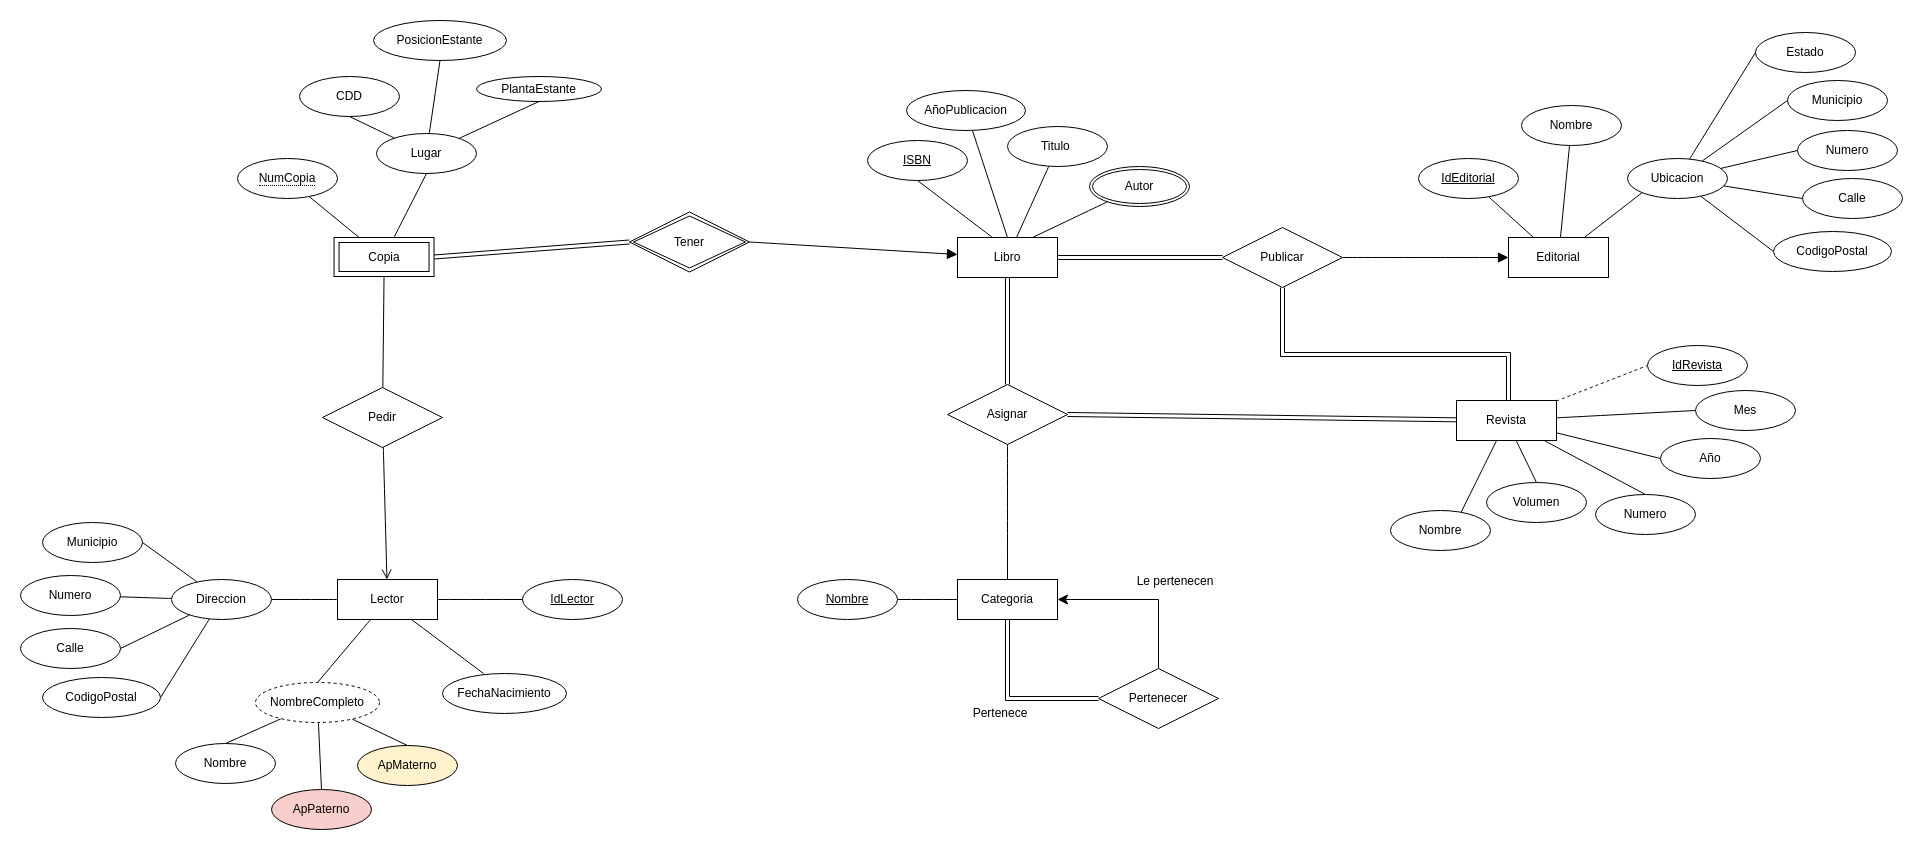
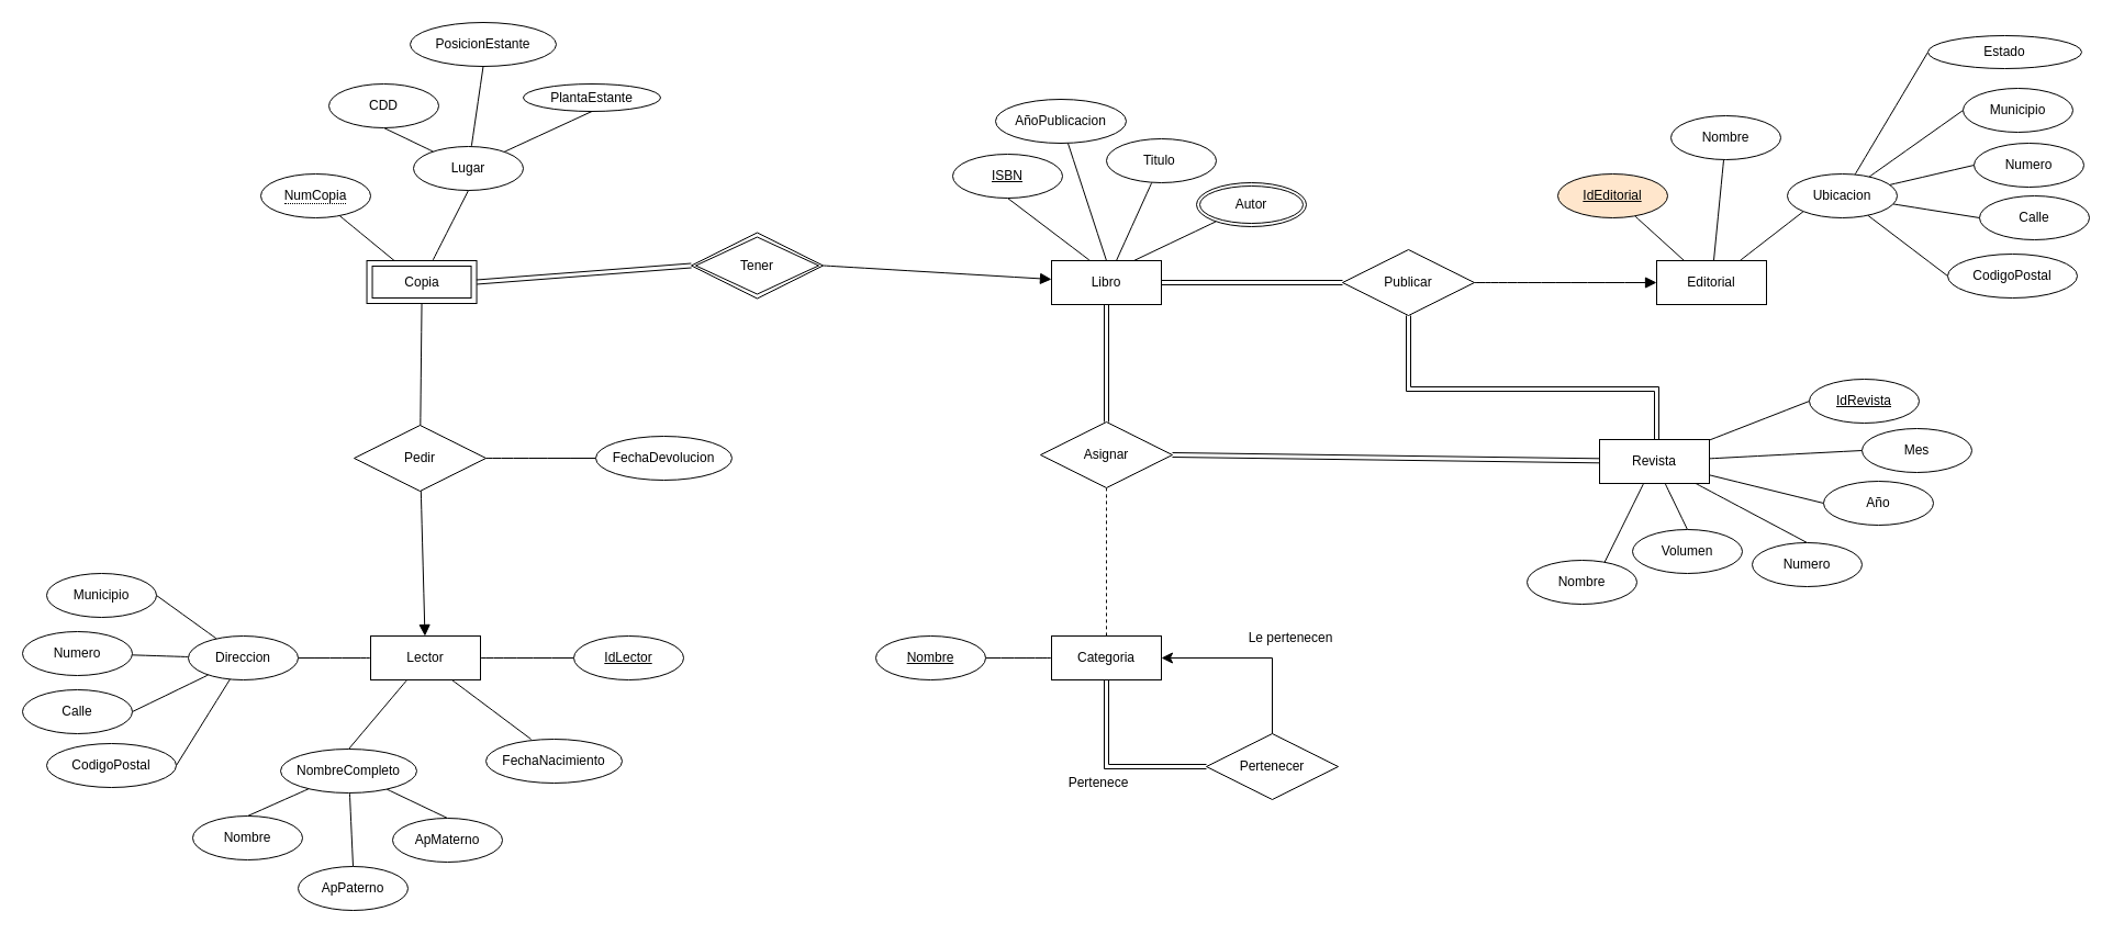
- <mxCell id="34" value="Estado" style="ellipse;whiteSpace=wrap;html=1;align=center;" vertex="1" parent="1"><mxGeometry x="1755" y="32" width="100" height="40" as="geometry" /></mxCell>
+ <mxCell id="34" value="Estado" style="ellipse;whiteSpace=wrap;html=1;align=center;" vertex="1" parent="1"><mxGeometry x="1755" y="32" width="140" height="30" as="geometry" /></mxCell>
- <mxCell id="25" value="IdEditorial" style="ellipse;whiteSpace=wrap;html=1;align=center;fontStyle=4" vertex="1" parent="1"><mxGeometry x="1418" y="158" width="100" height="40" as="geometry" /></mxCell>
+ <mxCell id="25" value="IdEditorial" style="ellipse;whiteSpace=wrap;html=1;align=center;fontStyle=4;fillColor=#ffe6cc;" vertex="1" parent="1"><mxGeometry x="1418" y="158" width="100" height="40" as="geometry" /></mxCell>
- <mxCell id="89" style="edgeStyle=none;curved=1;rounded=0;orthogonalLoop=1;jettySize=auto;html=1;entryX=0;entryY=0.5;entryDx=0;entryDy=0;fontSize=12;startSize=8;endSize=8;endArrow=none;endFill=0;dashed=1;" edge="1" parent="1" source="92" target="98"><mxGeometry relative="1" as="geometry" /></mxCell>
+ <mxCell id="89" style="edgeStyle=none;curved=1;rounded=0;orthogonalLoop=1;jettySize=auto;html=1;entryX=0;entryY=0.5;entryDx=0;entryDy=0;fontSize=12;startSize=8;endSize=8;endArrow=none;endFill=0;" edge="1" parent="1" source="92" target="98"><mxGeometry relative="1" as="geometry" /></mxCell>
+ <mxCell id="73" style="edgeStyle=none;curved=1;rounded=0;orthogonalLoop=1;jettySize=auto;html=1;entryX=0;entryY=0.5;entryDx=0;entryDy=0;fontSize=12;startSize=8;endSize=8;endArrow=none;endFill=0;" edge="1" parent="1" source="74" target="75"><mxGeometry relative="1" as="geometry" /></mxCell>
+ <mxCell id="75" value="FechaDevolucion" style="ellipse;whiteSpace=wrap;html=1;align=center;" vertex="1" parent="1"><mxGeometry x="542" y="397" width="124" height="40" as="geometry" /></mxCell>
- <mxCell id="76" style="edgeStyle=none;curved=1;rounded=0;orthogonalLoop=1;jettySize=auto;html=1;fontSize=12;startSize=8;endSize=8;endArrow=none;endFill=0;" edge="1" parent="1" source="77" target="41"><mxGeometry relative="1" as="geometry" /></mxCell>
+ <mxCell id="76" style="edgeStyle=none;curved=1;rounded=0;orthogonalLoop=1;jettySize=auto;html=1;fontSize=12;startSize=8;endSize=8;endArrow=none;endFill=0;dashed=1;" edge="1" parent="1" source="77" target="41"><mxGeometry relative="1" as="geometry" /></mxCell>
- <mxCell id="72" style="edgeStyle=none;curved=1;rounded=0;orthogonalLoop=1;jettySize=auto;html=1;fontSize=12;startSize=8;endSize=8;endArrow=open;endFill=1;" edge="1" parent="1" source="74" target="49"><mxGeometry relative="1" as="geometry" /></mxCell>
+ <mxCell id="72" style="edgeStyle=none;curved=1;rounded=0;orthogonalLoop=1;jettySize=auto;html=1;fontSize=12;startSize=8;endSize=8;endArrow=block;endFill=1;" edge="1" parent="1" source="74" target="49"><mxGeometry relative="1" as="geometry" /></mxCell>
- <mxCell id="53" value="NombreCompleto" style="ellipse;whiteSpace=wrap;html=1;align=center;dashed=1;" vertex="1" parent="1"><mxGeometry x="255" y="682" width="124" height="40" as="geometry" /></mxCell>
+ <mxCell id="53" value="NombreCompleto" style="ellipse;whiteSpace=wrap;html=1;align=center;" vertex="1" parent="1"><mxGeometry x="255" y="682" width="124" height="40" as="geometry" /></mxCell>
- <mxCell id="56" value="ApMaterno" style="ellipse;whiteSpace=wrap;html=1;align=center;fillColor=#fff2cc;" vertex="1" parent="1"><mxGeometry x="357" y="745" width="100" height="40" as="geometry" /></mxCell>
+ <mxCell id="56" value="ApMaterno" style="ellipse;whiteSpace=wrap;html=1;align=center;" vertex="1" parent="1"><mxGeometry x="357" y="745" width="100" height="40" as="geometry" /></mxCell>
- <mxCell id="55" value="ApPaterno" style="ellipse;whiteSpace=wrap;html=1;align=center;fillColor=#f8cecc;" vertex="1" parent="1"><mxGeometry x="271" y="789" width="100" height="40" as="geometry" /></mxCell>
+ <mxCell id="55" value="ApPaterno" style="ellipse;whiteSpace=wrap;html=1;align=center;" vertex="1" parent="1"><mxGeometry x="271" y="789" width="100" height="40" as="geometry" /></mxCell>
